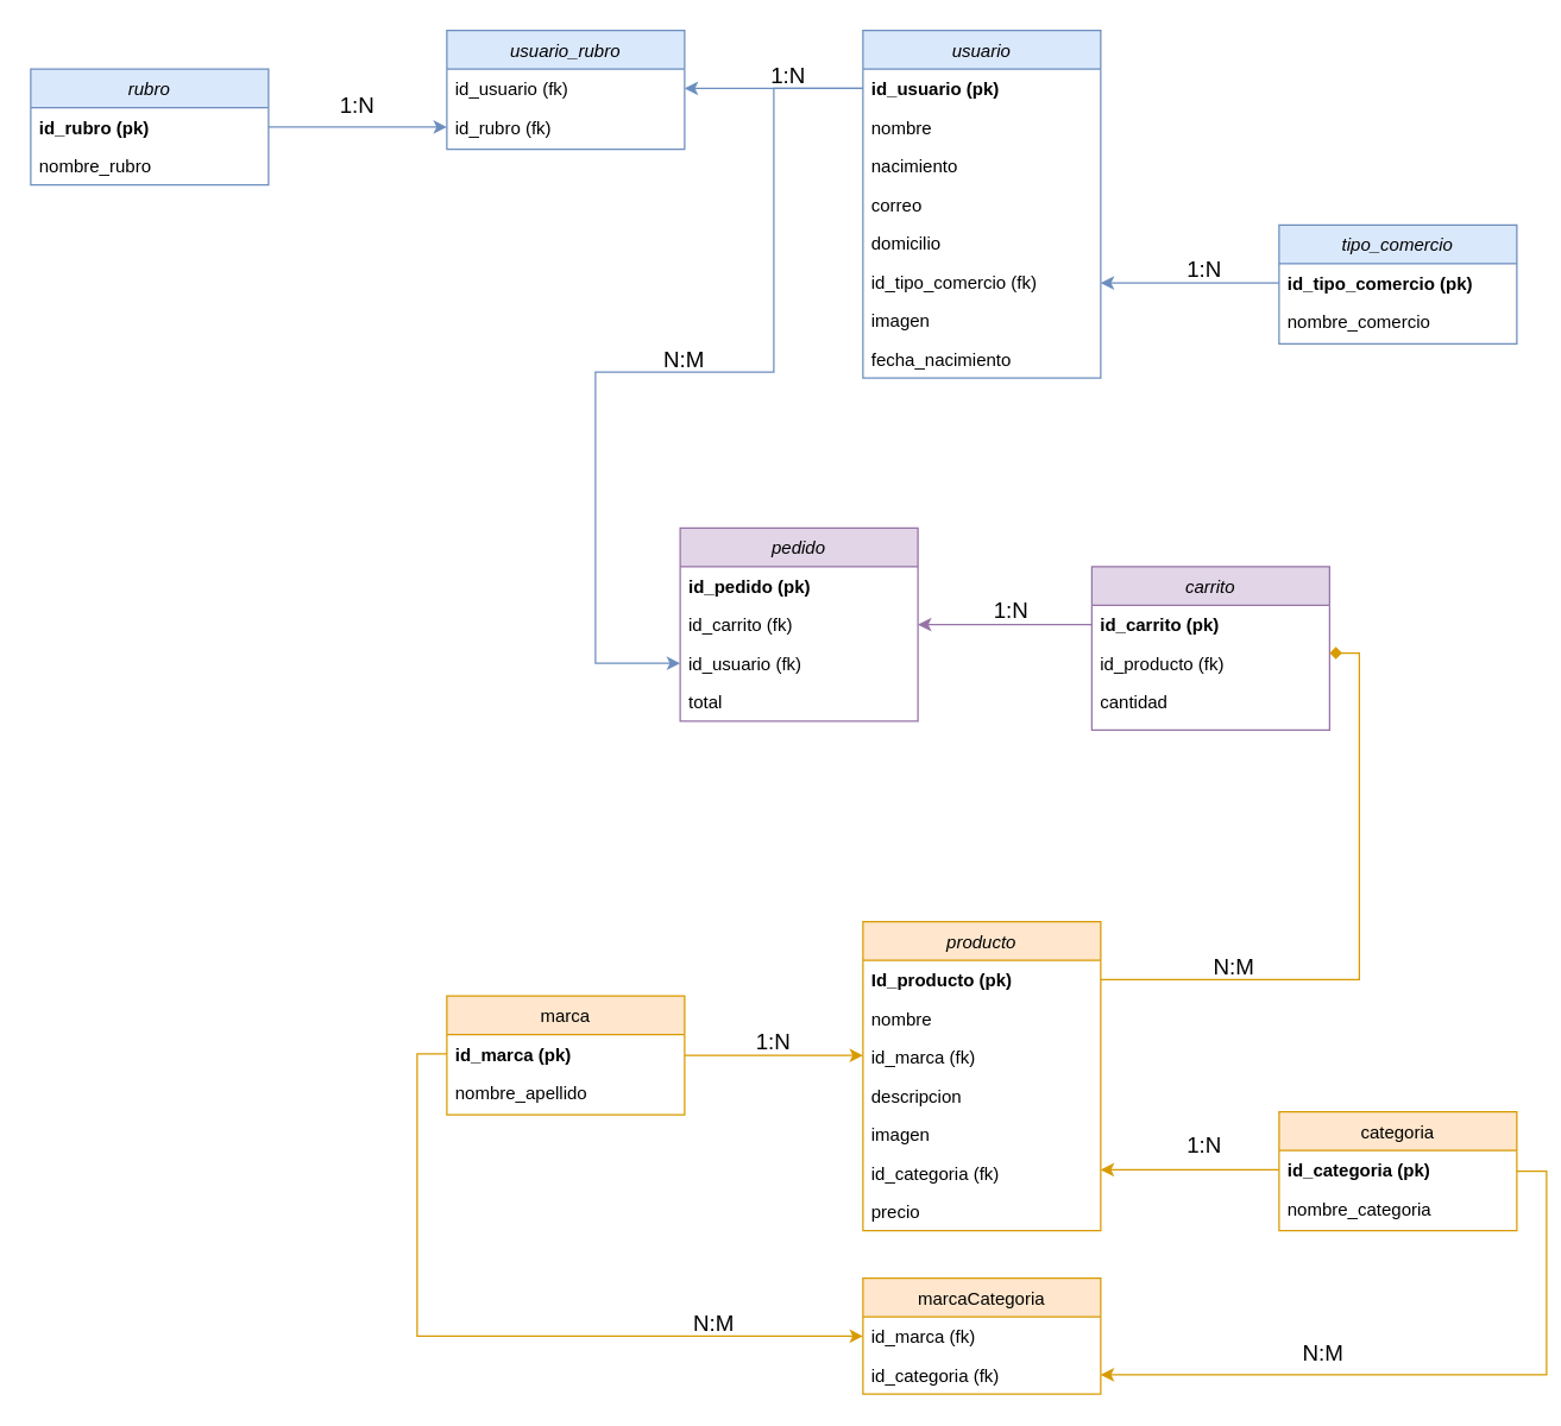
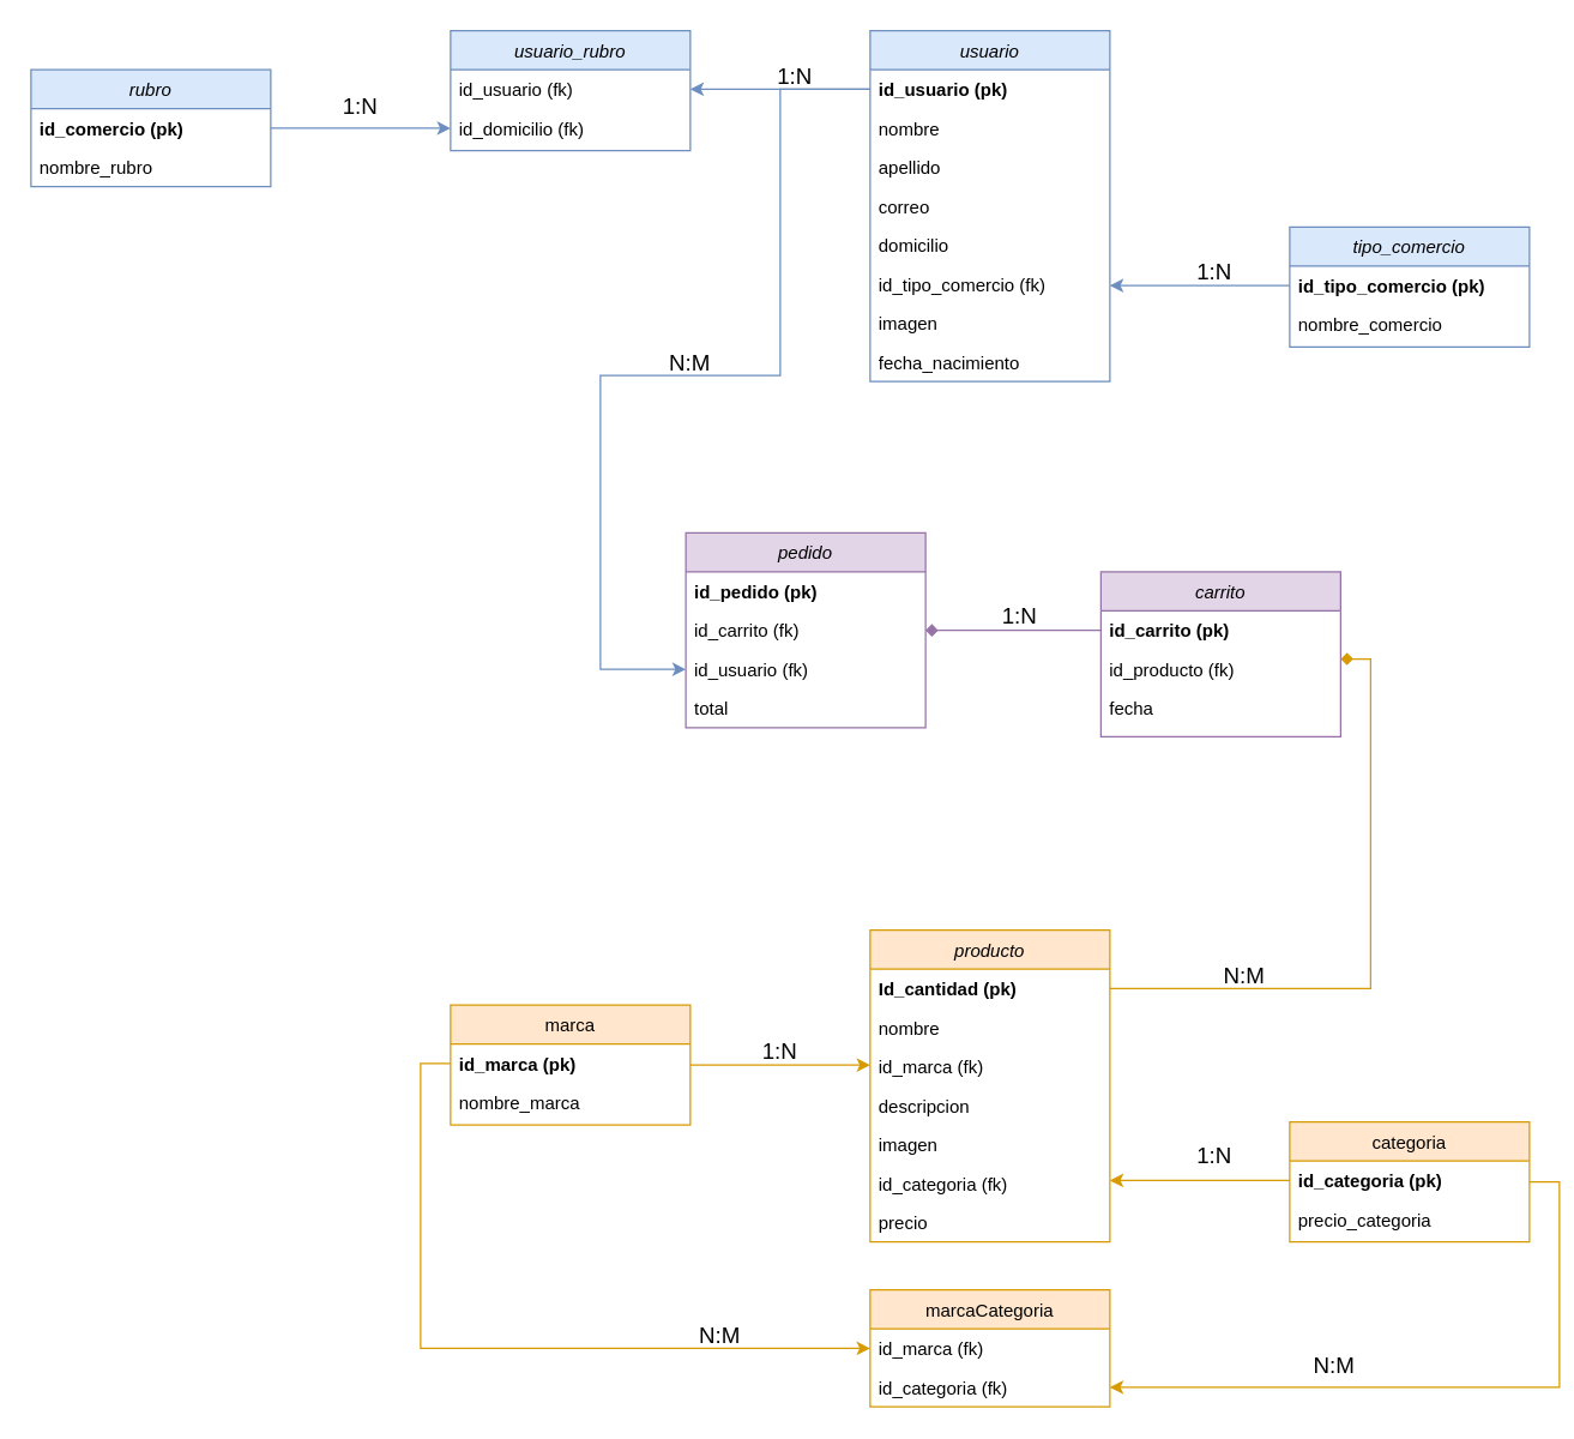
- <mxCell id="37" value="id_rubro (pk)" style="text;align=left;verticalAlign=top;spacingLeft=4;spacingRight=4;overflow=hidden;rotatable=0;points=[[0,0.5],[1,0.5]];portConstraint=eastwest;labelBackgroundColor=#ffffff;fontStyle=1" vertex="1" parent="36"><mxGeometry y="26" width="160" height="26" as="geometry" /></mxCell>
+ <mxCell id="37" value="id_comercio (pk)" style="text;align=left;verticalAlign=top;spacingLeft=4;spacingRight=4;overflow=hidden;rotatable=0;points=[[0,0.5],[1,0.5]];portConstraint=eastwest;labelBackgroundColor=#ffffff;fontStyle=1" vertex="1" parent="36"><mxGeometry y="26" width="160" height="26" as="geometry" /></mxCell>
- <mxCell id="34" value="id_rubro (fk)" style="text;align=left;verticalAlign=top;spacingLeft=4;spacingRight=4;overflow=hidden;rotatable=0;points=[[0,0.5],[1,0.5]];portConstraint=eastwest;rounded=0;shadow=0;html=0;" vertex="1" parent="32"><mxGeometry y="52" width="160" height="26" as="geometry" /></mxCell>
+ <mxCell id="34" value="id_domicilio (fk)" style="text;align=left;verticalAlign=top;spacingLeft=4;spacingRight=4;overflow=hidden;rotatable=0;points=[[0,0.5],[1,0.5]];portConstraint=eastwest;rounded=0;shadow=0;html=0;" vertex="1" parent="32"><mxGeometry y="52" width="160" height="26" as="geometry" /></mxCell>
- <mxCell id="26" value="nacimiento" style="text;align=left;verticalAlign=top;spacingLeft=4;spacingRight=4;overflow=hidden;rotatable=0;points=[[0,0.5],[1,0.5]];portConstraint=eastwest;rounded=0;shadow=0;html=0;" vertex="1" parent="23"><mxGeometry y="78" width="160" height="26" as="geometry" /></mxCell>
+ <mxCell id="26" value="apellido" style="text;align=left;verticalAlign=top;spacingLeft=4;spacingRight=4;overflow=hidden;rotatable=0;points=[[0,0.5],[1,0.5]];portConstraint=eastwest;rounded=0;shadow=0;html=0;" vertex="1" parent="23"><mxGeometry y="78" width="160" height="26" as="geometry" /></mxCell>
- <mxCell id="52" style="edgeStyle=orthogonalEdgeStyle;rounded=0;orthogonalLoop=1;jettySize=auto;html=1;exitX=0;exitY=0.5;exitDx=0;exitDy=0;entryX=1;entryY=0.5;entryDx=0;entryDy=0;fillColor=#e1d5e7;strokeColor=#9673a6;" edge="1" parent="1" source="44" target="49"><mxGeometry relative="1" as="geometry" /></mxCell>
+ <mxCell id="52" style="edgeStyle=orthogonalEdgeStyle;rounded=0;orthogonalLoop=1;jettySize=auto;html=1;exitX=0;exitY=0.5;exitDx=0;exitDy=0;entryX=1;entryY=0.5;entryDx=0;entryDy=0;fillColor=#e1d5e7;strokeColor=#9673a6;endArrow=diamond;" edge="1" parent="1" source="44" target="49"><mxGeometry relative="1" as="geometry" /></mxCell>
- <mxCell id="46" value="cantidad" style="text;align=left;verticalAlign=top;spacingLeft=4;spacingRight=4;overflow=hidden;rotatable=0;points=[[0,0.5],[1,0.5]];portConstraint=eastwest;" vertex="1" parent="43"><mxGeometry y="78" width="160" height="26" as="geometry" /></mxCell>
+ <mxCell id="46" value="fecha" style="text;align=left;verticalAlign=top;spacingLeft=4;spacingRight=4;overflow=hidden;rotatable=0;points=[[0,0.5],[1,0.5]];portConstraint=eastwest;" vertex="1" parent="43"><mxGeometry y="78" width="160" height="26" as="geometry" /></mxCell>
- <mxCell id="3" value="Id_producto (pk)" style="text;align=left;verticalAlign=top;spacingLeft=4;spacingRight=4;overflow=hidden;rotatable=0;points=[[0,0.5],[1,0.5]];portConstraint=eastwest;fontStyle=1" parent="2" vertex="1"><mxGeometry y="26" width="160" height="26" as="geometry" /></mxCell>
+ <mxCell id="3" value="Id_cantidad (pk)" style="text;align=left;verticalAlign=top;spacingLeft=4;spacingRight=4;overflow=hidden;rotatable=0;points=[[0,0.5],[1,0.5]];portConstraint=eastwest;fontStyle=1" parent="2" vertex="1"><mxGeometry y="26" width="160" height="26" as="geometry" /></mxCell>
- <mxCell id="13" value="nombre_apellido" style="text;align=left;verticalAlign=top;spacingLeft=4;spacingRight=4;overflow=hidden;rotatable=0;points=[[0,0.5],[1,0.5]];portConstraint=eastwest;rounded=0;shadow=0;html=0;" parent="11" vertex="1"><mxGeometry y="52" width="160" height="26" as="geometry" /></mxCell>
+ <mxCell id="13" value="nombre_marca" style="text;align=left;verticalAlign=top;spacingLeft=4;spacingRight=4;overflow=hidden;rotatable=0;points=[[0,0.5],[1,0.5]];portConstraint=eastwest;rounded=0;shadow=0;html=0;" parent="11" vertex="1"><mxGeometry y="52" width="160" height="26" as="geometry" /></mxCell>
- <mxCell id="20" value="nombre_categoria" style="text;align=left;verticalAlign=top;spacingLeft=4;spacingRight=4;overflow=hidden;rotatable=0;points=[[0,0.5],[1,0.5]];portConstraint=eastwest;rounded=0;shadow=0;html=0;" parent="18" vertex="1"><mxGeometry y="52" width="160" height="26" as="geometry" /></mxCell>
+ <mxCell id="20" value="precio_categoria" style="text;align=left;verticalAlign=top;spacingLeft=4;spacingRight=4;overflow=hidden;rotatable=0;points=[[0,0.5],[1,0.5]];portConstraint=eastwest;rounded=0;shadow=0;html=0;" parent="18" vertex="1"><mxGeometry y="52" width="160" height="26" as="geometry" /></mxCell>
